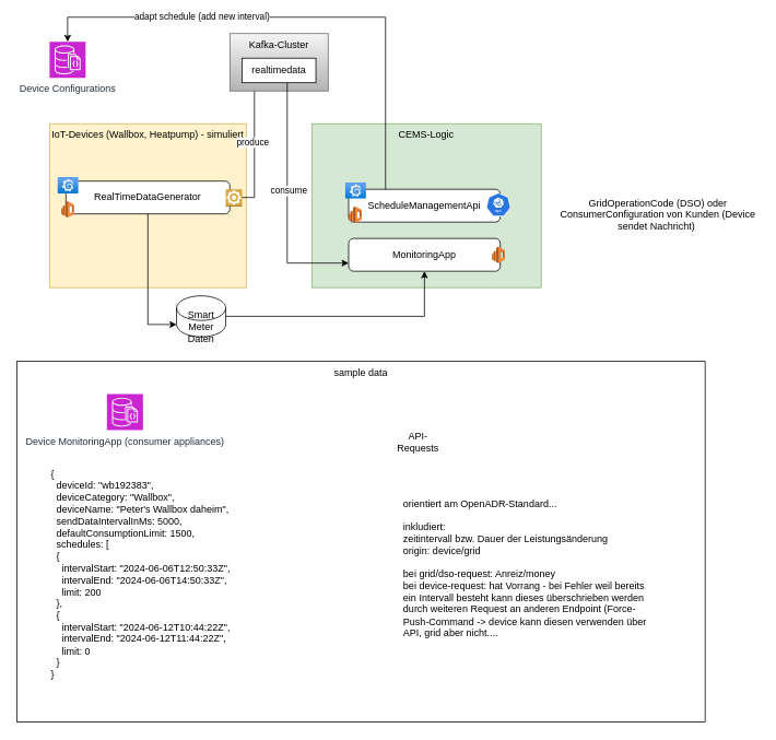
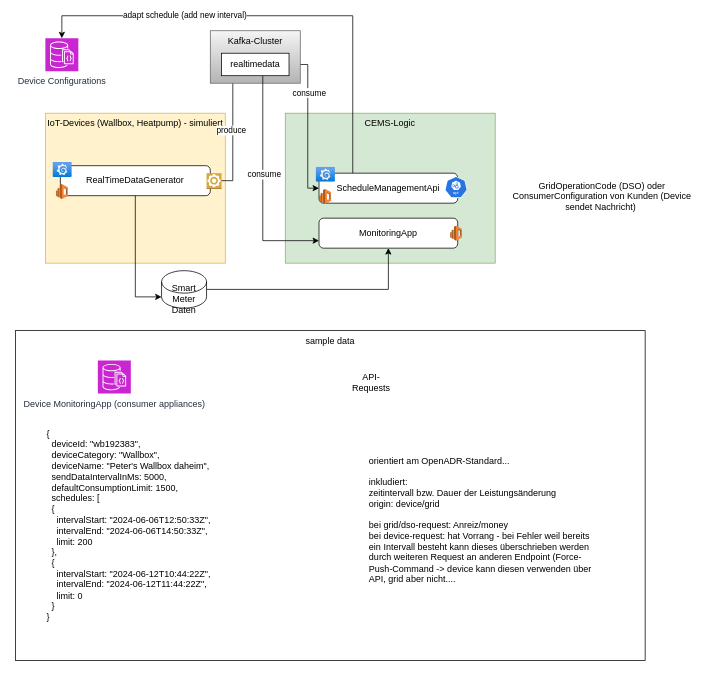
+ <mxCell id="9" style="edgeStyle=orthogonalEdgeStyle;rounded=0;orthogonalLoop=1;jettySize=auto;html=1;entryX=0;entryY=0.5;entryDx=0;entryDy=0;" edge="1" parent="1" source="14" target="8"><mxGeometry relative="1" as="geometry"><Array as="points"><mxPoint x="410" y="85" /><mxPoint x="410" y="250" /></Array></mxGeometry></mxCell>
+ <mxCell id="10" value="consume" style="edgeLabel;html=1;align=center;verticalAlign=middle;resizable=0;points=[];" vertex="1" connectable="0" parent="9"><mxGeometry x="-0.4" y="1" relative="1" as="geometry"><mxPoint as="offset" /></mxGeometry></mxCell>
- <mxCell id="33" value="API-Requests" style="text;html=1;align=center;verticalAlign=middle;whiteSpace=wrap;rounded=0;" vertex="1" parent="1"><mxGeometry x="480" y="524" width="60" height="30" as="geometry" /></mxCell>
+ <mxCell id="33" value="API-Requests" style="text;html=1;align=center;verticalAlign=middle;whiteSpace=wrap;rounded=0;" vertex="1" parent="1"><mxGeometry x="465" y="494" width="60" height="30" as="geometry" /></mxCell>
